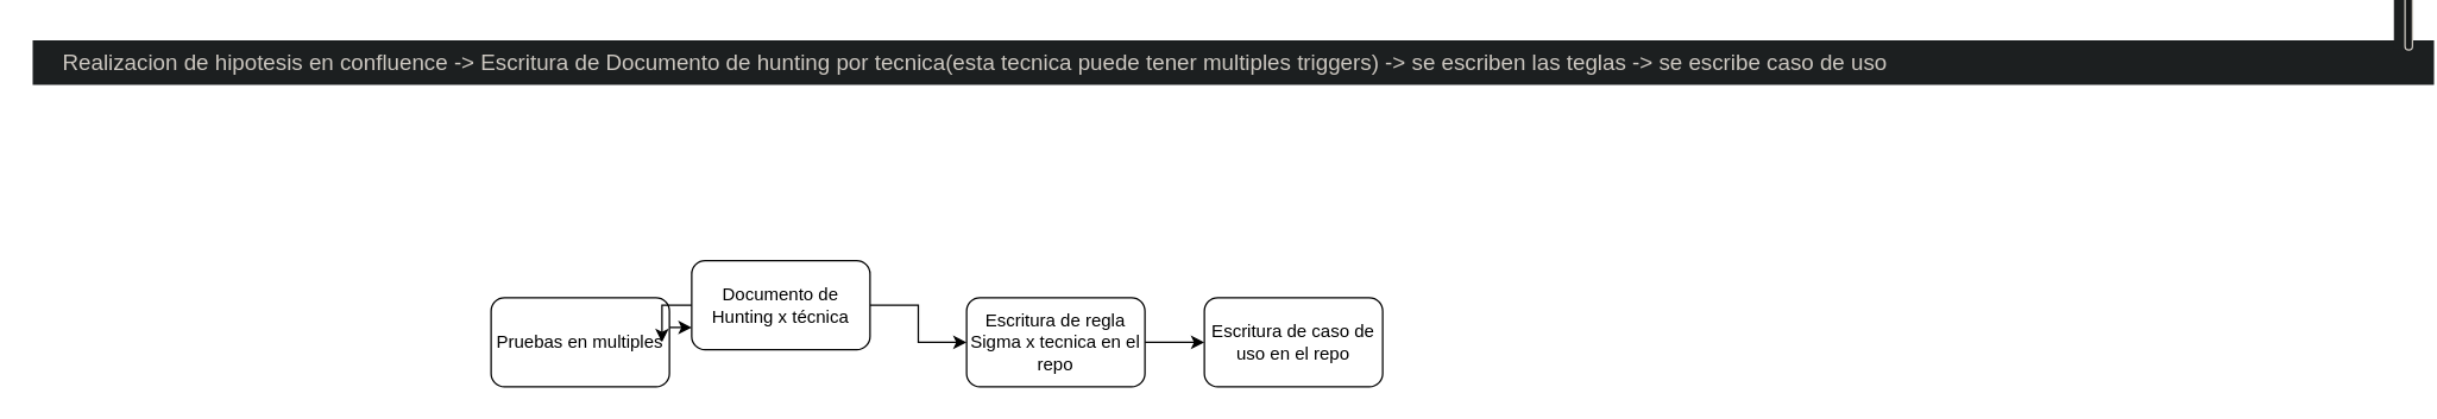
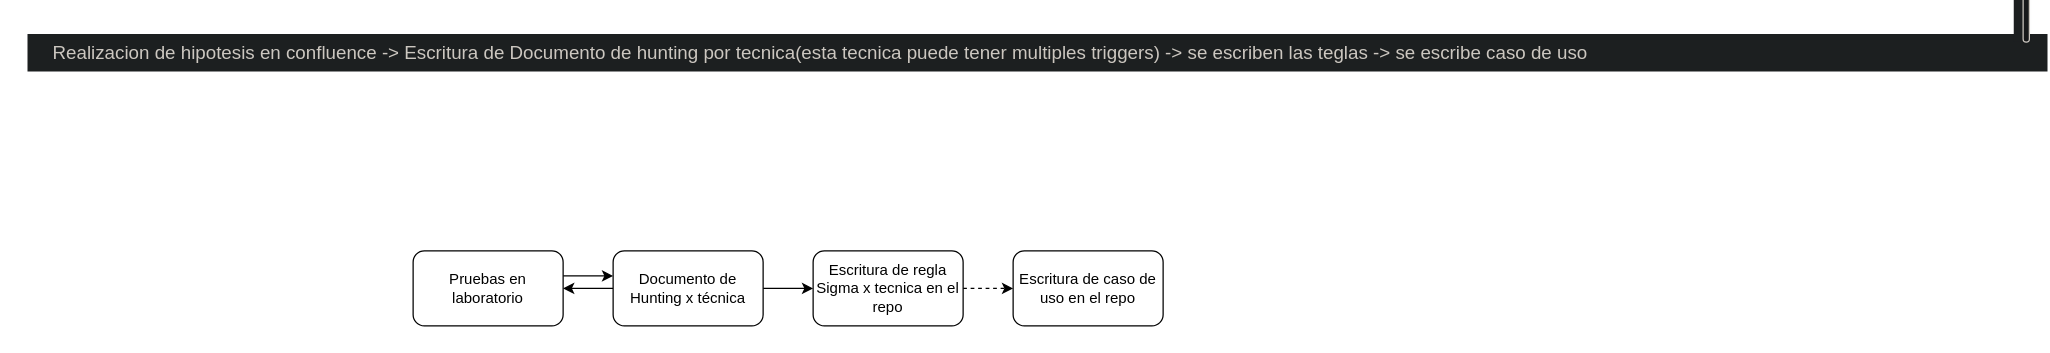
- <mxCell id="7" value="Documento de Hunting x técnica" style="whiteSpace=wrap;html=1;rounded=1;" vertex="1" parent="1"><mxGeometry x="465" y="175" width="120" height="60" as="geometry" /></mxCell>
+ <mxCell id="7" value="Documento de Hunting x técnica" style="whiteSpace=wrap;html=1;rounded=1;" vertex="1" parent="1"><mxGeometry x="490" y="200" width="120" height="60" as="geometry" /></mxCell>
- <mxCell id="4" value="Pruebas en multiples" style="whiteSpace=wrap;html=1;rounded=1;" vertex="1" parent="1"><mxGeometry x="330" y="200" width="120" height="60" as="geometry" /></mxCell>
+ <mxCell id="4" value="Pruebas en laboratorio" style="whiteSpace=wrap;html=1;rounded=1;" vertex="1" parent="1"><mxGeometry x="330" y="200" width="120" height="60" as="geometry" /></mxCell>
- <mxCell id="8" value="" style="edgeStyle=orthogonalEdgeStyle;rounded=0;orthogonalLoop=1;jettySize=auto;html=1;" edge="1" parent="1" source="9" target="10"><mxGeometry relative="1" as="geometry" /></mxCell>
+ <mxCell id="8" value="" style="edgeStyle=orthogonalEdgeStyle;rounded=0;orthogonalLoop=1;jettySize=auto;html=1;dashed=1;" edge="1" parent="1" source="9" target="10"><mxGeometry relative="1" as="geometry" /></mxCell>
